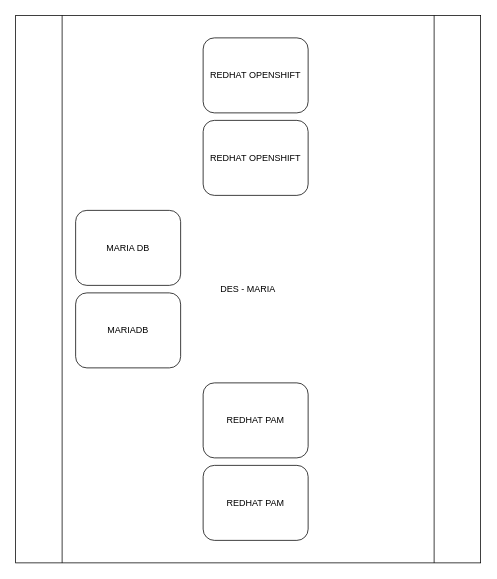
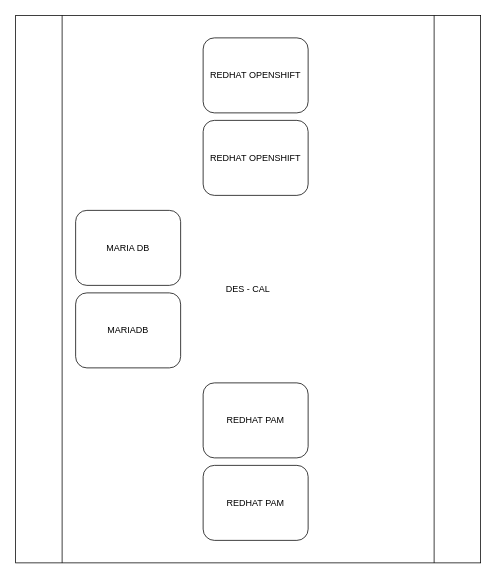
- <mxCell id="2" value="DES - MARIA" style="shape=process;whiteSpace=wrap;html=1;backgroundOutline=1;" vertex="1" parent="1"><mxGeometry x="20" y="20" width="620" height="730" as="geometry" /></mxCell>
+ <mxCell id="2" value="DES - CAL" style="shape=process;whiteSpace=wrap;html=1;backgroundOutline=1;" vertex="1" parent="1"><mxGeometry x="20" y="20" width="620" height="730" as="geometry" /></mxCell>
